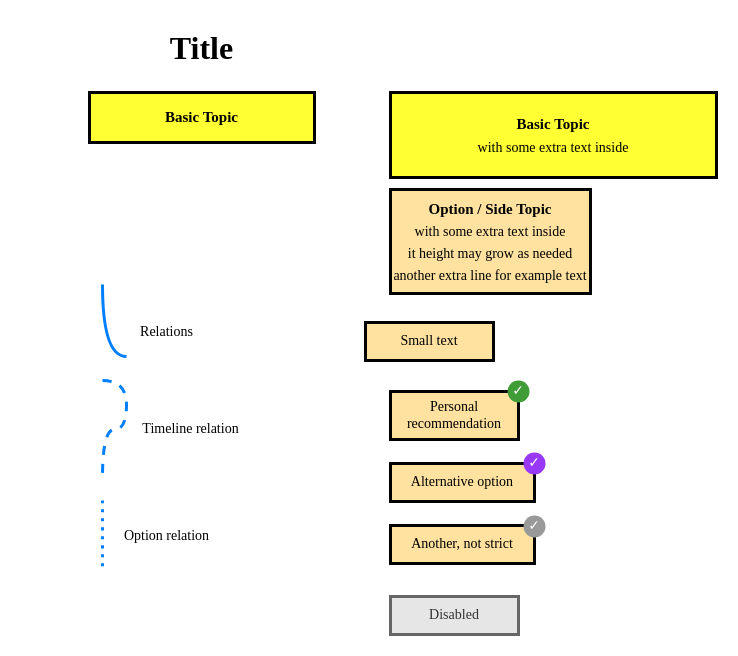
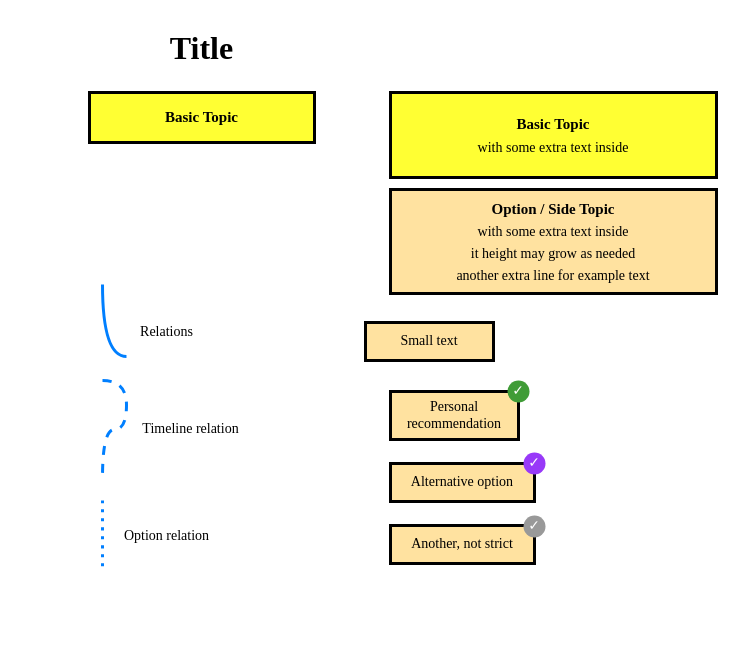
- <mxCell id="10" value="&lt;span style=&quot;line-height: 120%&quot;&gt;&lt;font style=&quot;font-size: 15px&quot;&gt;Option / Side Topic&lt;/font&gt;&lt;br&gt;&lt;div&gt;&lt;span style=&quot;font-size: 14px ; font-weight: normal ; line-height: 100%&quot;&gt;with some extra text inside&lt;/span&gt;&lt;/div&gt;&lt;div&gt;&lt;span style=&quot;font-size: 14px ; font-weight: normal ; line-height: 100%&quot;&gt;it height may grow as needed&lt;/span&gt;&lt;/div&gt;&lt;div&gt;&lt;span style=&quot;font-size: 14px ; font-weight: normal ; line-height: 100%&quot;&gt;another extra line for example text&lt;/span&gt;&lt;/div&gt;&lt;/span&gt;" style="rounded=0;whiteSpace=wrap;html=1;fillColor=#FFE2A0;gradientColor=none;strokeWidth=3;shadow=0;perimeterSpacing=0;comic=0;fontFamily=Comic Sans MS;fontSize=18;fontStyle=1;spacing=2;spacingTop=0;" parent="1" vertex="1"><mxGeometry x="390" y="189" width="200" height="104" as="geometry" /></mxCell>
+ <mxCell id="10" value="&lt;span style=&quot;line-height: 120%&quot;&gt;&lt;font style=&quot;font-size: 15px&quot;&gt;Option / Side Topic&lt;/font&gt;&lt;br&gt;&lt;div&gt;&lt;span style=&quot;font-size: 14px ; font-weight: normal ; line-height: 100%&quot;&gt;with some extra text inside&lt;/span&gt;&lt;/div&gt;&lt;div&gt;&lt;span style=&quot;font-size: 14px ; font-weight: normal ; line-height: 100%&quot;&gt;it height may grow as needed&lt;/span&gt;&lt;/div&gt;&lt;div&gt;&lt;span style=&quot;font-size: 14px ; font-weight: normal ; line-height: 100%&quot;&gt;another extra line for example text&lt;/span&gt;&lt;/div&gt;&lt;/span&gt;" style="rounded=0;whiteSpace=wrap;html=1;fillColor=#FFE2A0;gradientColor=none;strokeWidth=3;shadow=0;perimeterSpacing=0;comic=0;fontFamily=Comic Sans MS;fontSize=18;fontStyle=1;spacing=2;spacingTop=0;" parent="1" vertex="1"><mxGeometry x="390" y="189" width="326" height="104" as="geometry" /></mxCell>
- <mxCell id="12" value="&lt;span style=&quot;font-size: 14px;&quot;&gt;Disabled&lt;br style=&quot;font-size: 14px;&quot;&gt;&lt;/span&gt;" style="rounded=0;whiteSpace=wrap;html=1;fillColor=#E6E6E6;strokeWidth=3;shadow=0;perimeterSpacing=0;comic=0;fontFamily=Comic Sans MS;fontSize=14;fontStyle=0;strokeColor=#666666;fontColor=#333333;" parent="1" vertex="1"><mxGeometry x="390" y="596" width="128" height="38" as="geometry" /></mxCell>
